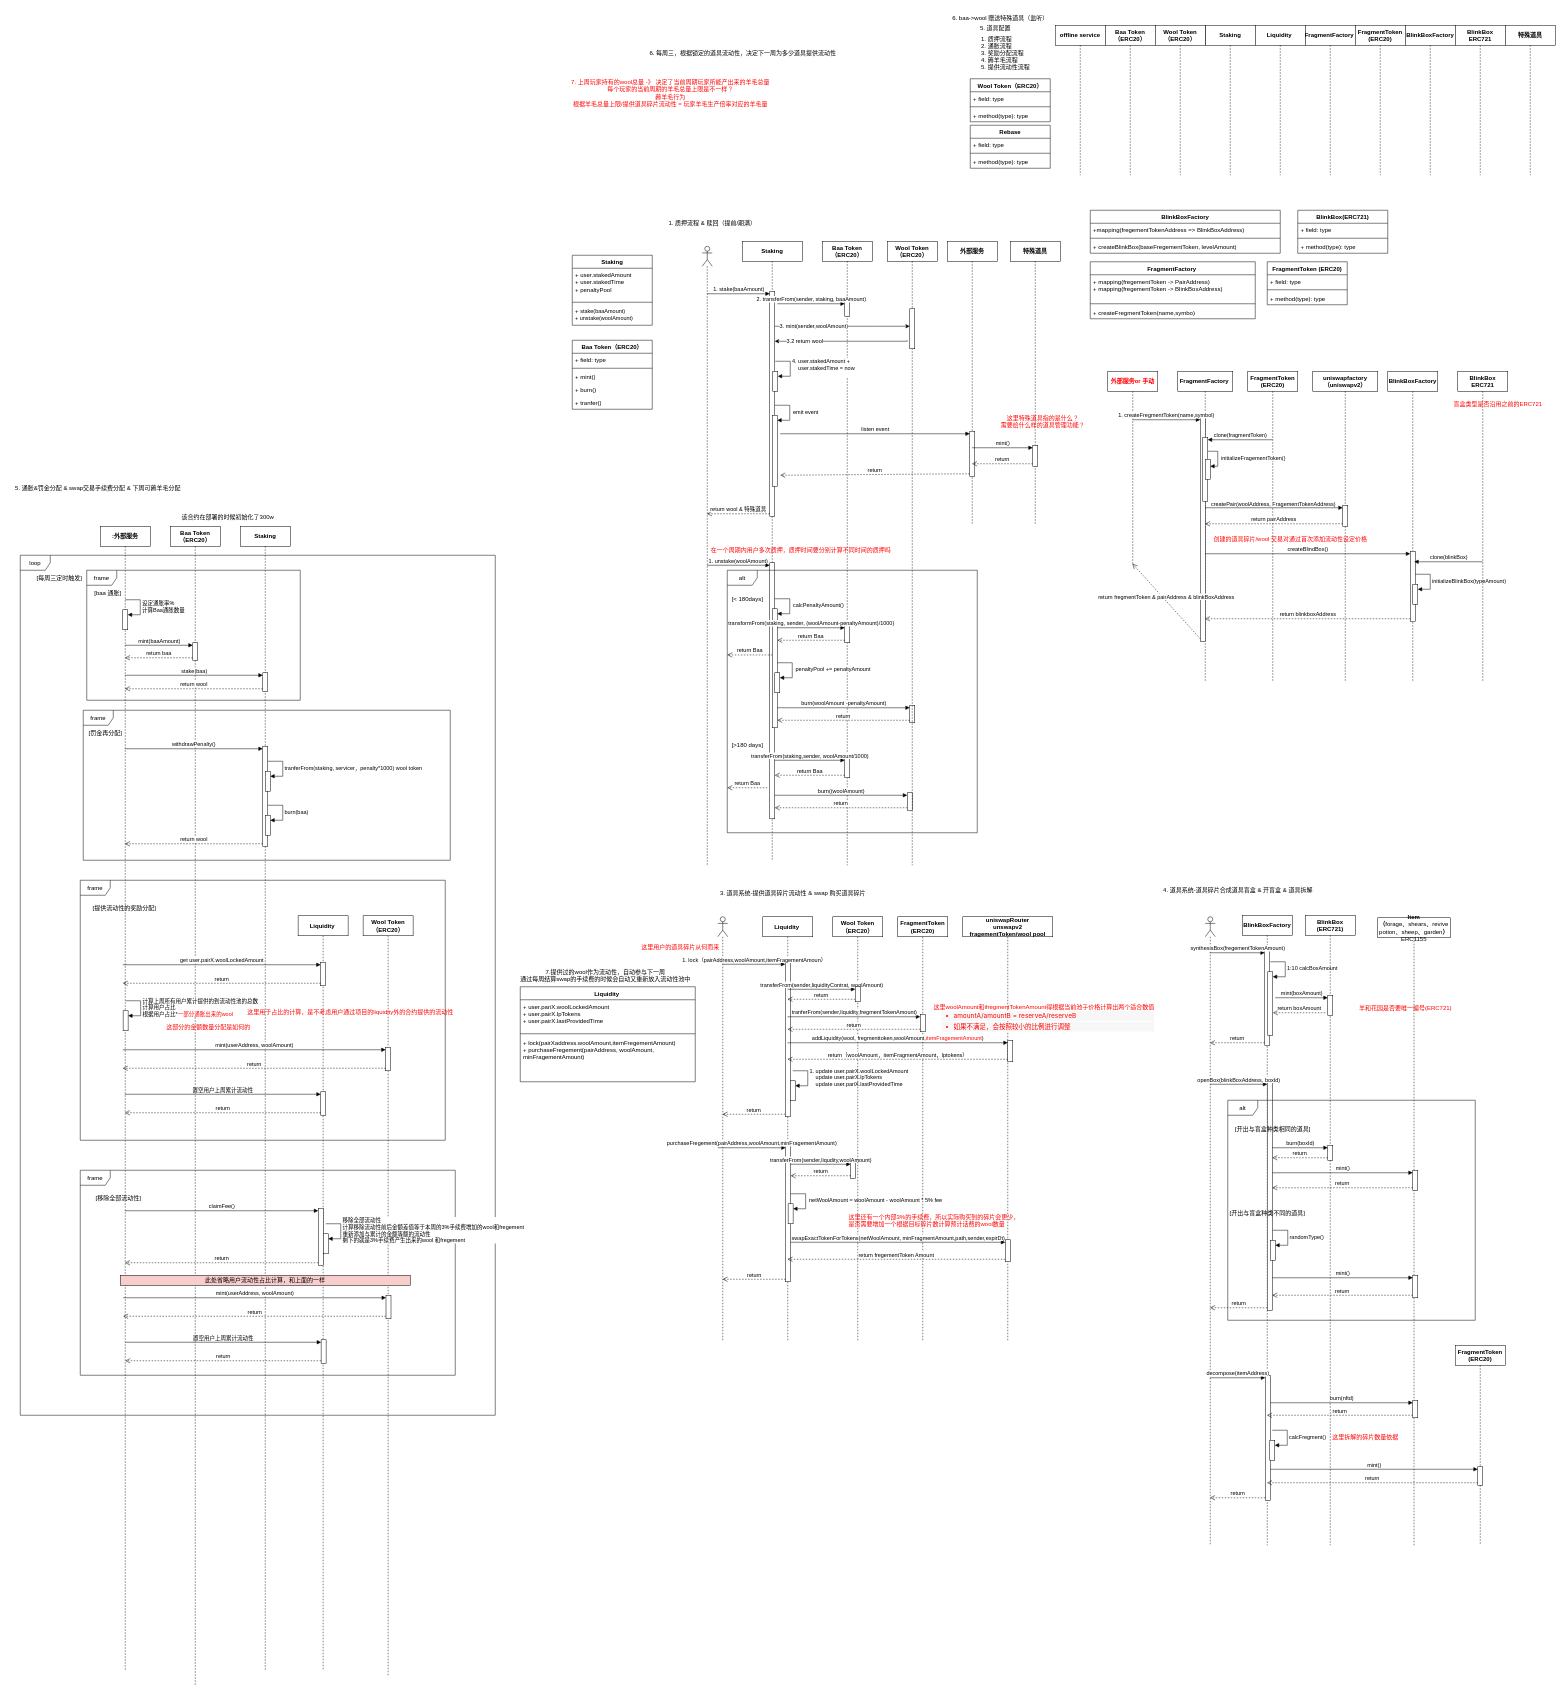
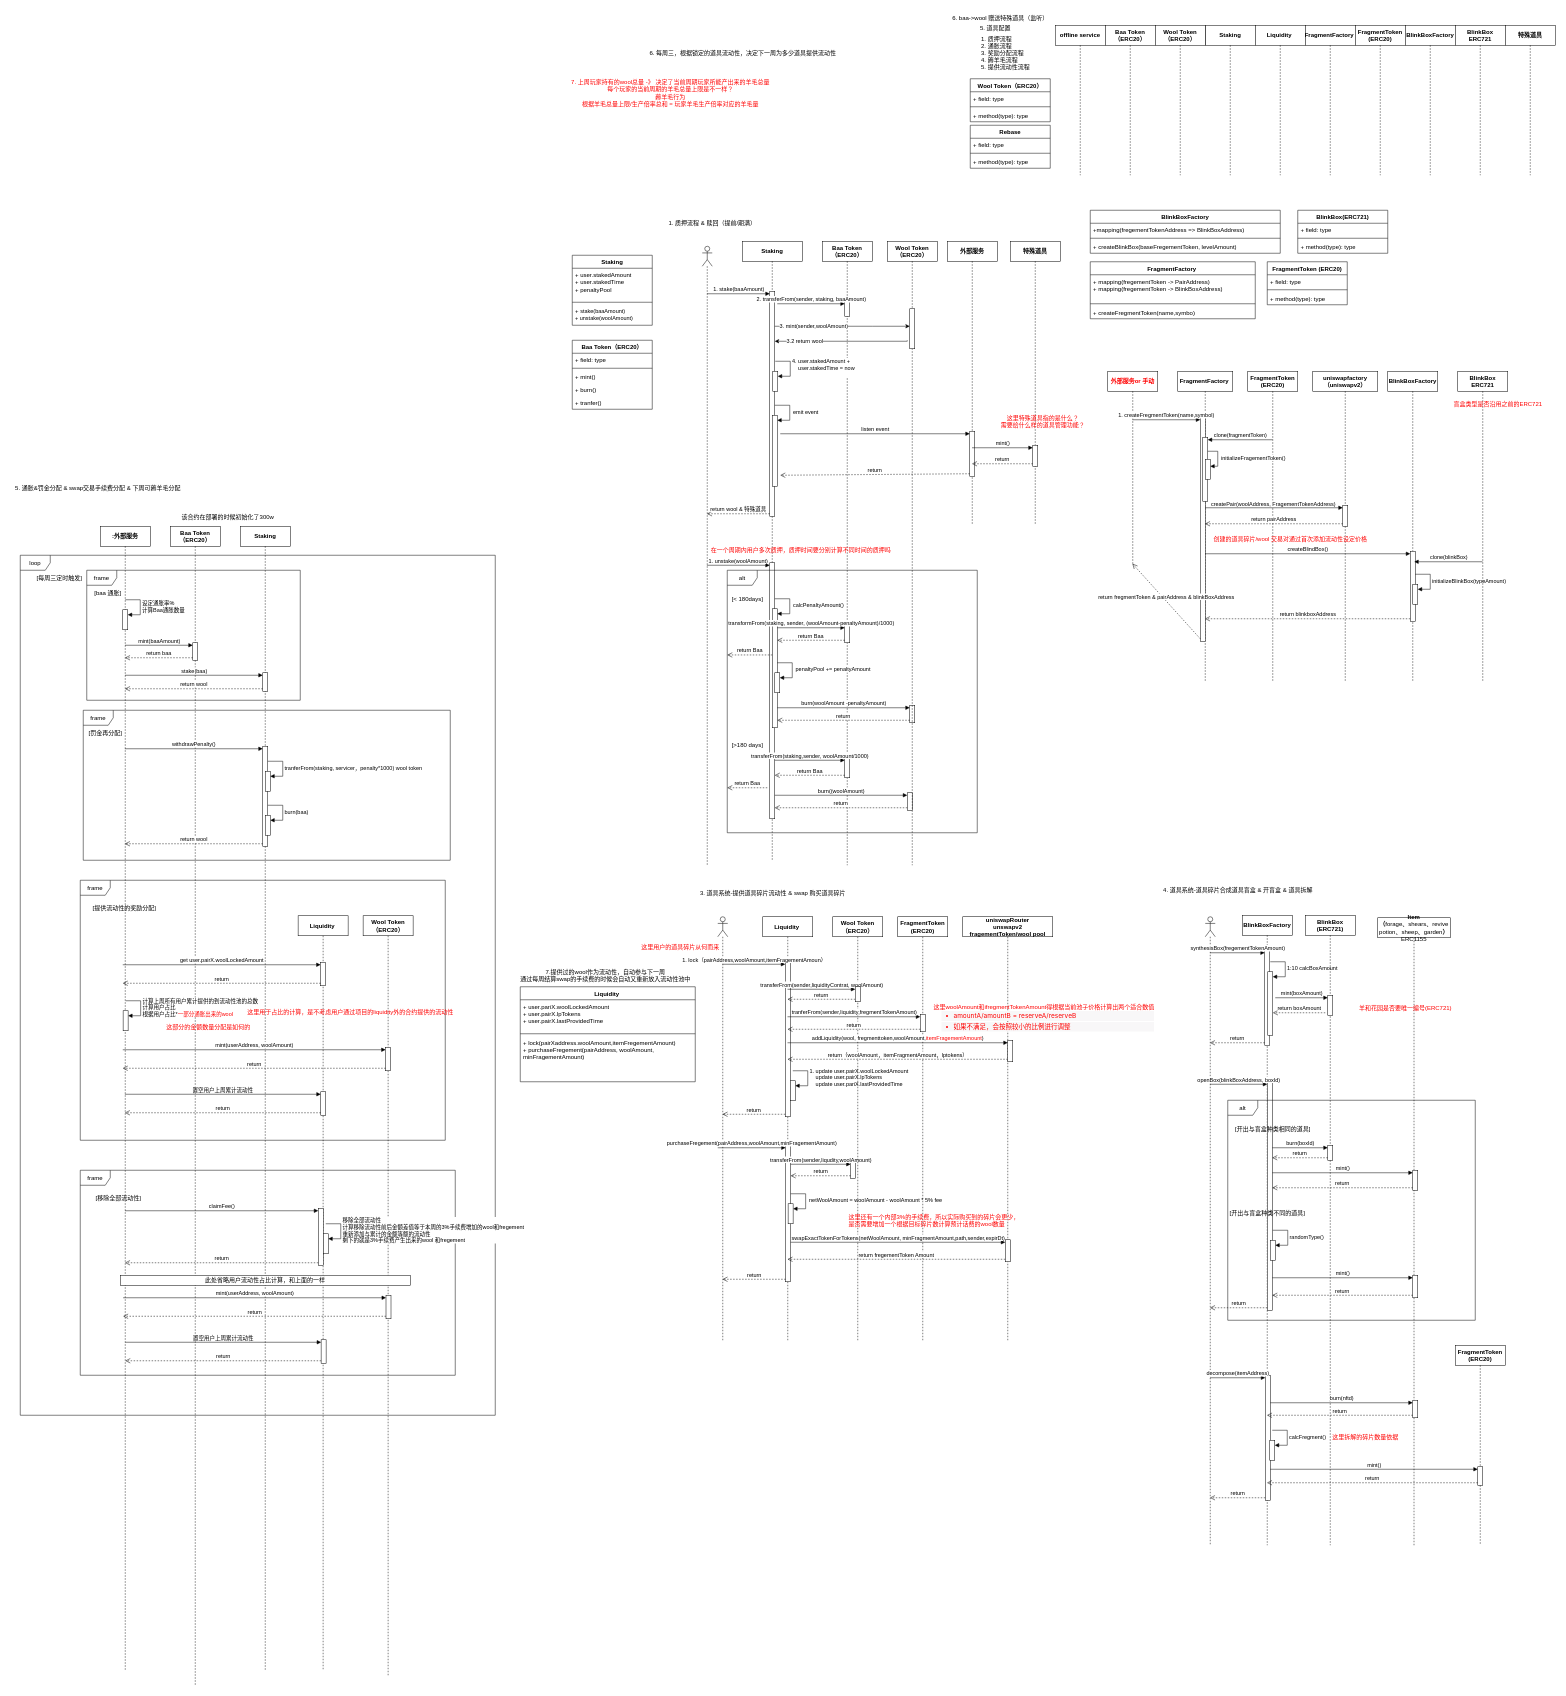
- <mxCell id="267" value="&lt;font style=&quot;color: rgb(255, 0, 0);&quot;&gt;7. 上周玩家持有的wool总量 -》 决定了当前周期玩家所能产出来的羊毛总量&lt;/font&gt;&lt;div&gt;&lt;font style=&quot;color: rgb(255, 0, 0);&quot;&gt;每个玩家的当前周期的羊毛总量上限是不一样？&lt;/font&gt;&lt;/div&gt;&lt;div&gt;&lt;font style=&quot;color: rgb(255, 0, 0);&quot;&gt;薅羊毛行为&lt;/font&gt;&lt;/div&gt;&lt;div&gt;&lt;font style=&quot;color: rgb(255, 0, 0);&quot;&gt;根据羊毛总量上限/提供道具碎片流动性 = 玩家羊毛生产倍率对应的羊毛量&lt;/font&gt;&lt;/div&gt;" style="text;html=1;align=center;verticalAlign=middle;resizable=0;points=[];autosize=1;strokeColor=none;fillColor=none;" vertex="1" parent="1"><mxGeometry x="1130" y="150" width="420" height="70" as="geometry" /></mxCell>
+ <mxCell id="267" value="&lt;font style=&quot;color: rgb(255, 0, 0);&quot;&gt;7. 上周玩家持有的wool总量 -》 决定了当前周期玩家所能产出来的羊毛总量&lt;/font&gt;&lt;div&gt;&lt;font style=&quot;color: rgb(255, 0, 0);&quot;&gt;每个玩家的当前周期的羊毛总量上限是不一样？&lt;/font&gt;&lt;/div&gt;&lt;div&gt;&lt;font style=&quot;color: rgb(255, 0, 0);&quot;&gt;薅羊毛行为&lt;/font&gt;&lt;/div&gt;&lt;div&gt;&lt;font style=&quot;color: rgb(255, 0, 0);&quot;&gt;根据羊毛总量上限/生产倍率总和 = 玩家羊毛生产倍率对应的羊毛量&lt;/font&gt;&lt;/div&gt;" style="text;html=1;align=center;verticalAlign=middle;resizable=0;points=[];autosize=1;strokeColor=none;fillColor=none;" vertex="1" parent="1"><mxGeometry x="1130" y="150" width="420" height="70" as="geometry" /></mxCell>
- <mxCell id="61" value="3. 道具系统-提供道具碎片流动性 &amp;amp; swap 购买道具碎片" style="text;html=1;align=center;verticalAlign=middle;resizable=0;points=[];autosize=1;strokeColor=none;fillColor=none;" vertex="1" parent="1"><mxGeometry x="1430" y="1770" width="310" height="30" as="geometry" /></mxCell>
+ <mxCell id="61" value="3. 道具系统-提供道具碎片流动性 &amp;amp; swap 购买道具碎片" style="text;html=1;align=center;verticalAlign=middle;resizable=0;points=[];autosize=1;strokeColor=none;fillColor=none;" vertex="1" parent="1"><mxGeometry x="1390" y="1770" width="310" height="30" as="geometry" /></mxCell>
- <mxCell id="258" value="此处省略用户流动性占比计算，和上面的一样" style="whiteSpace=wrap;html=1;fillColor=#f8cecc;" vertex="1" parent="1"><mxGeometry x="240" y="2550" width="580" height="20" as="geometry" /></mxCell>
+ <mxCell id="258" value="此处省略用户流动性占比计算，和上面的一样" style="whiteSpace=wrap;html=1;" vertex="1" parent="1"><mxGeometry x="240" y="2550" width="580" height="20" as="geometry" /></mxCell>
